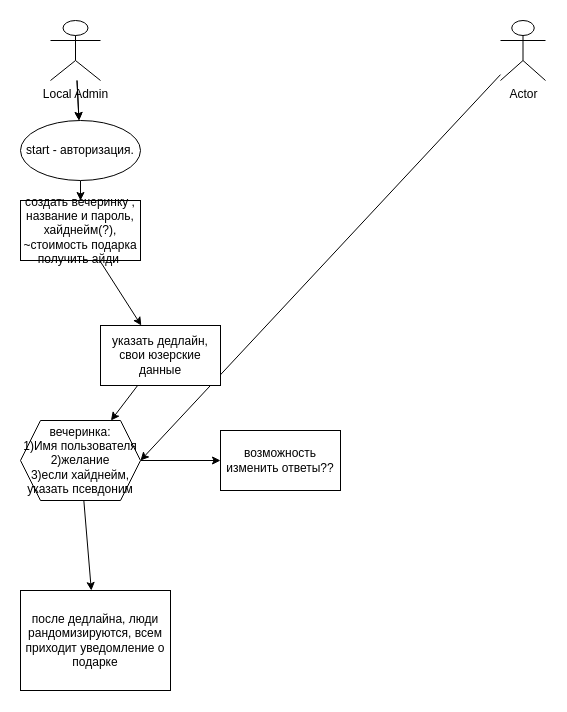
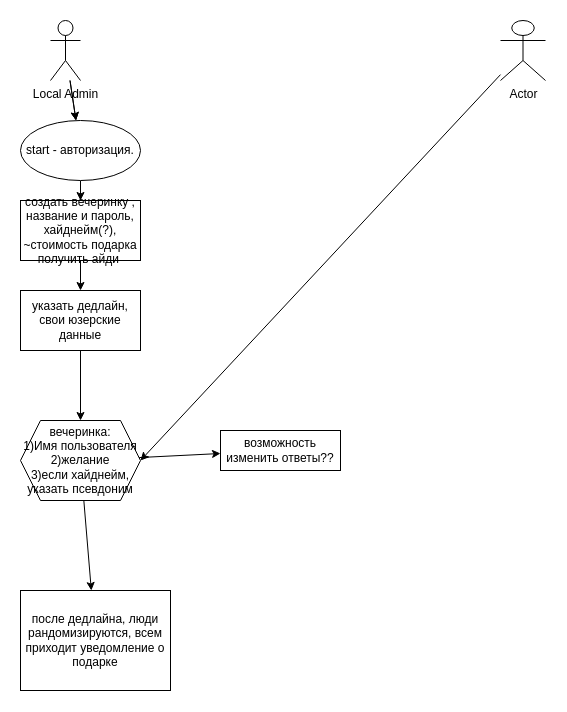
- <mxCell id="4" value="Local Admin" style="shape=umlActor;verticalLabelPosition=bottom;verticalAlign=top;html=1;outlineConnect=0;" vertex="1" parent="1"><mxGeometry x="50" y="20" width="50" height="60" as="geometry" /></mxCell>
+ <mxCell id="4" value="Local Admin" style="shape=umlActor;verticalLabelPosition=bottom;verticalAlign=top;html=1;outlineConnect=0;" vertex="1" parent="1"><mxGeometry x="50" y="20" width="30" height="60" as="geometry" /></mxCell>
- <mxCell id="12" value="указать дедлайн, свои юзерские данные" style="whiteSpace=wrap;html=1;rounded=0;" vertex="1" parent="1"><mxGeometry x="100" y="325" width="120" height="60" as="geometry" /></mxCell>
+ <mxCell id="12" value="указать дедлайн, свои юзерские данные" style="whiteSpace=wrap;html=1;rounded=0;" vertex="1" parent="1"><mxGeometry x="20" y="290" width="120" height="60" as="geometry" /></mxCell>
- <mxCell id="17" value="возможность изменить ответы??" style="whiteSpace=wrap;html=1;rounded=0;" vertex="1" parent="1"><mxGeometry x="220" y="430" width="120" height="60" as="geometry" /></mxCell>
+ <mxCell id="17" value="возможность изменить ответы??" style="whiteSpace=wrap;html=1;rounded=0;" vertex="1" parent="1"><mxGeometry x="220" y="430" width="120" height="40" as="geometry" /></mxCell>
